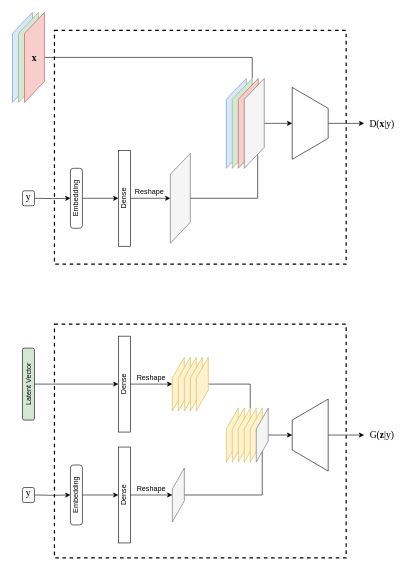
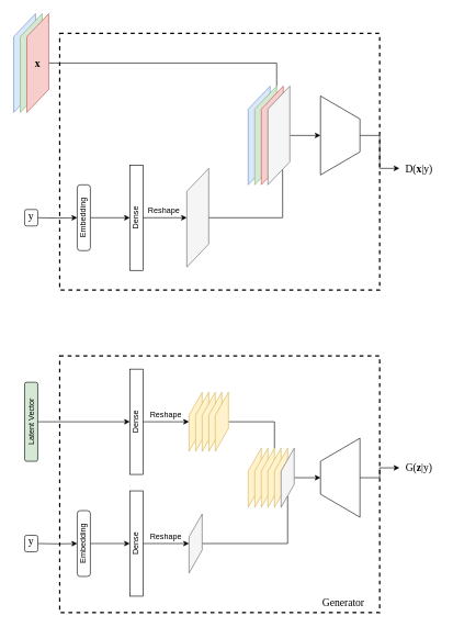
- <mxCell id="52" value="D(&lt;b&gt;x&lt;/b&gt;|y)" style="text;html=1;strokeColor=none;fillColor=none;align=center;verticalAlign=middle;whiteSpace=wrap;rounded=0;shadow=0;sketch=0;fontSize=16;fontFamily=Tahoma;" vertex="1" parent="1"><mxGeometry x="607" y="195" width="60" height="20" as="geometry" /></mxCell>
+ <mxCell id="52" value="D(&lt;b&gt;x&lt;/b&gt;|y)" style="text;html=1;strokeColor=none;fillColor=none;align=center;verticalAlign=middle;whiteSpace=wrap;rounded=0;shadow=0;sketch=0;fontSize=16;fontFamily=Tahoma;" vertex="1" parent="1"><mxGeometry x="607" y="245" width="60" height="20" as="geometry" /></mxCell>
- <mxCell id="44" value="G(&lt;b&gt;z&lt;/b&gt;|y)" style="text;html=1;strokeColor=none;fillColor=none;align=center;verticalAlign=middle;whiteSpace=wrap;rounded=0;shadow=0;sketch=0;fontSize=16;fontFamily=Tahoma;" vertex="1" parent="1"><mxGeometry x="607" y="715" width="60" height="20" as="geometry" /></mxCell>
+ <mxCell id="44" value="G(&lt;b&gt;z&lt;/b&gt;|y)" style="text;html=1;strokeColor=none;fillColor=none;align=center;verticalAlign=middle;whiteSpace=wrap;rounded=0;shadow=0;sketch=0;fontSize=16;fontFamily=Tahoma;" vertex="1" parent="1"><mxGeometry x="607" y="700" width="60" height="20" as="geometry" /></mxCell>
+ <mxCell id="56" value="Generator" style="text;html=1;strokeColor=none;fillColor=none;align=center;verticalAlign=middle;whiteSpace=wrap;rounded=0;shadow=0;dashed=1;sketch=0;fontFamily=Verdana;fontSize=16;" vertex="1" parent="1"><mxGeometry x="477" y="905" width="90" height="20" as="geometry" /></mxCell>
